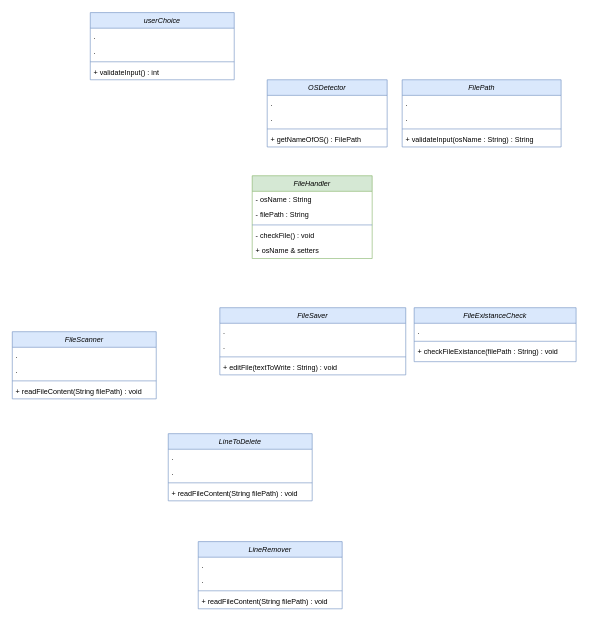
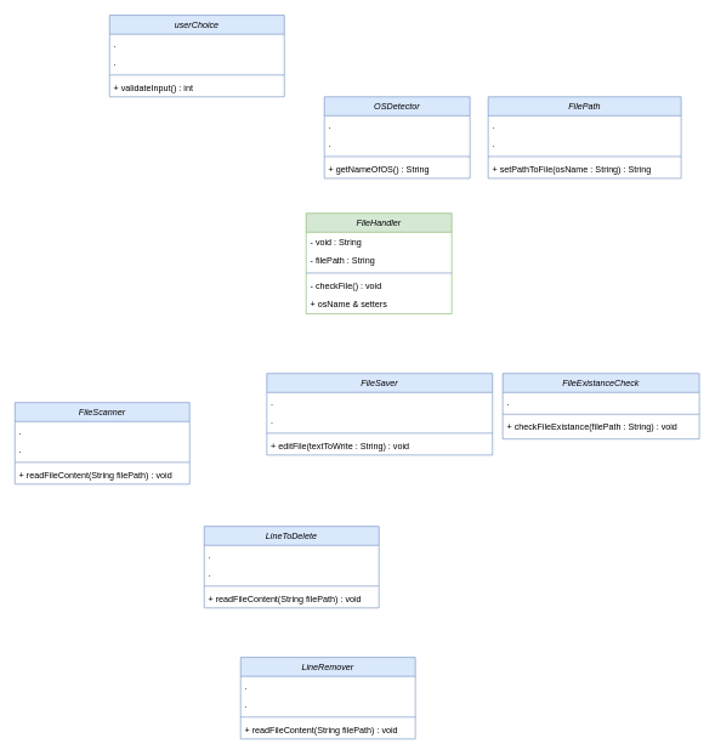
- <mxCell id="15" value="+ getNameOfOS() : FilePath" style="text;align=left;verticalAlign=top;spacingLeft=4;spacingRight=4;overflow=hidden;rotatable=0;points=[[0,0.5],[1,0.5]];portConstraint=eastwest;" parent="11" vertex="1"><mxGeometry y="86" width="200" height="26" as="geometry" /></mxCell>
+ <mxCell id="15" value="+ getNameOfOS() : String" style="text;align=left;verticalAlign=top;spacingLeft=4;spacingRight=4;overflow=hidden;rotatable=0;points=[[0,0.5],[1,0.5]];portConstraint=eastwest;" parent="11" vertex="1"><mxGeometry y="86" width="200" height="26" as="geometry" /></mxCell>
- <mxCell id="10" value="+ validateInput(osName : String) : String" style="text;align=left;verticalAlign=top;spacingLeft=4;spacingRight=4;overflow=hidden;rotatable=0;points=[[0,0.5],[1,0.5]];portConstraint=eastwest;" parent="6" vertex="1"><mxGeometry y="86" width="265" height="26" as="geometry" /></mxCell>
+ <mxCell id="10" value="+ setPathToFile(osName : String) : String" style="text;align=left;verticalAlign=top;spacingLeft=4;spacingRight=4;overflow=hidden;rotatable=0;points=[[0,0.5],[1,0.5]];portConstraint=eastwest;" parent="6" vertex="1"><mxGeometry y="86" width="265" height="26" as="geometry" /></mxCell>
- <mxCell id="22" value="- osName : String" style="text;align=left;verticalAlign=top;spacingLeft=4;spacingRight=4;overflow=hidden;rotatable=0;points=[[0,0.5],[1,0.5]];portConstraint=eastwest;rounded=0;shadow=0;html=0;" parent="21" vertex="1"><mxGeometry y="26" width="200" height="26" as="geometry" /></mxCell>
+ <mxCell id="22" value="- void : String" style="text;align=left;verticalAlign=top;spacingLeft=4;spacingRight=4;overflow=hidden;rotatable=0;points=[[0,0.5],[1,0.5]];portConstraint=eastwest;rounded=0;shadow=0;html=0;" parent="21" vertex="1"><mxGeometry y="26" width="200" height="26" as="geometry" /></mxCell>
